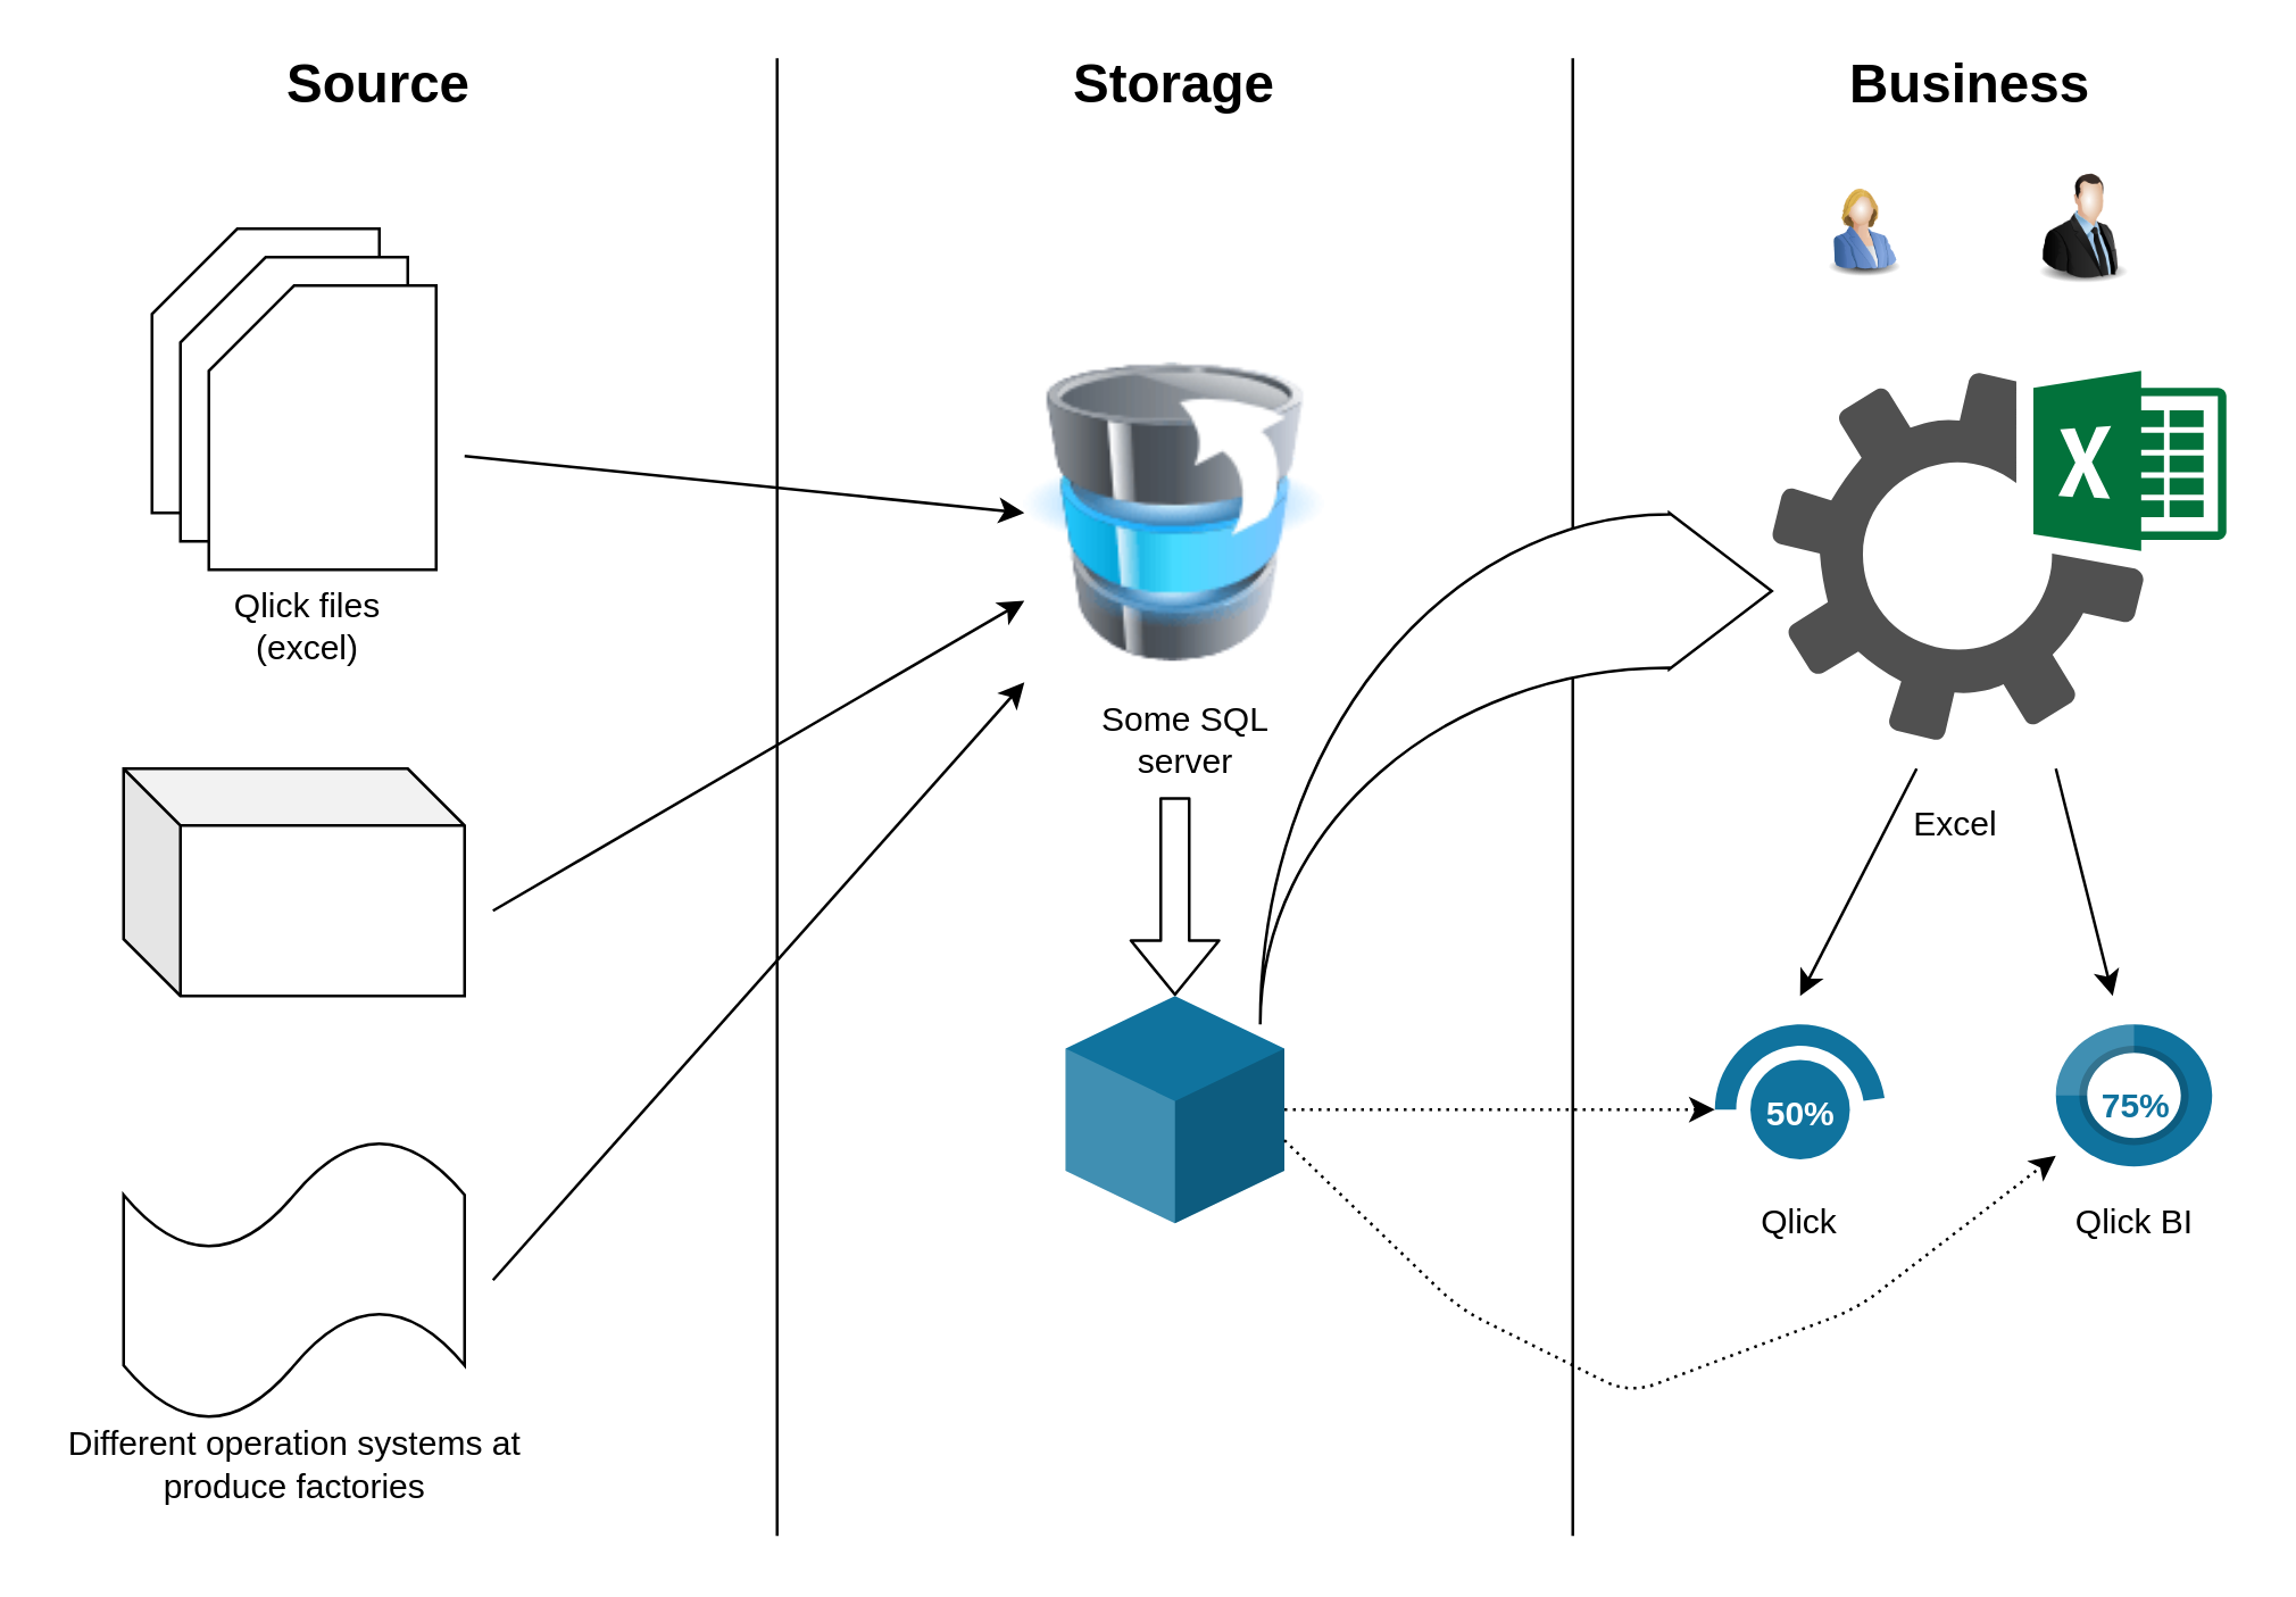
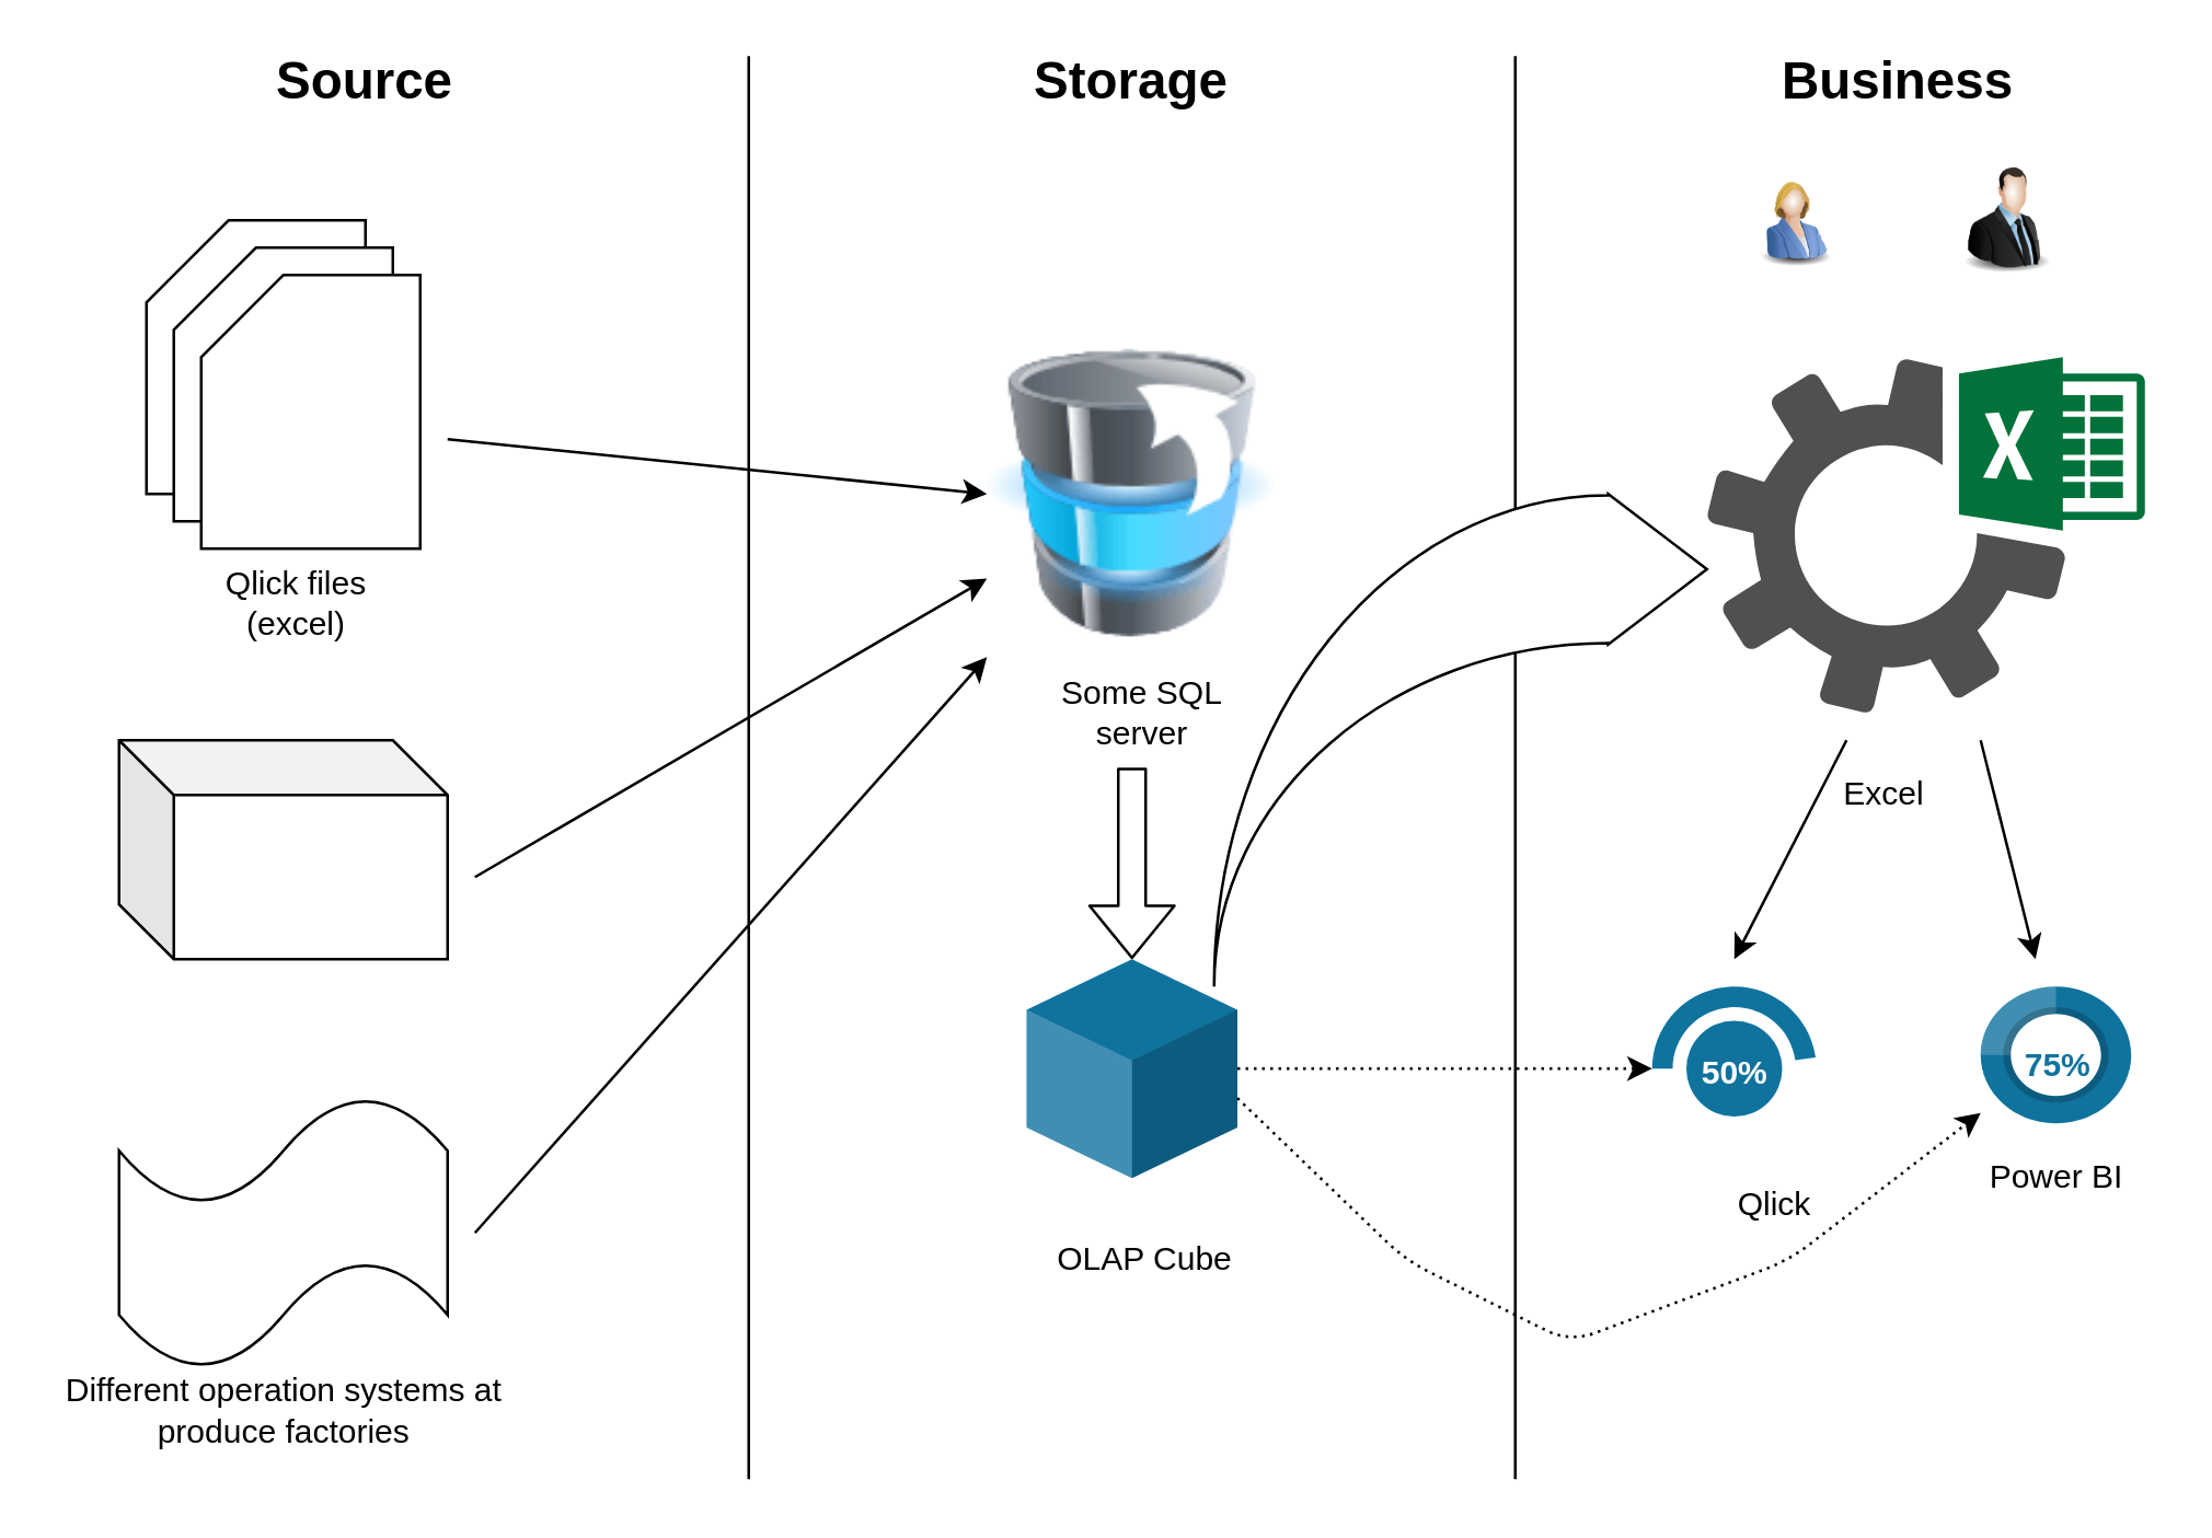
- <mxCell id="25" value="Qlick" style="text;html=1;strokeColor=none;fillColor=none;align=center;verticalAlign=middle;whiteSpace=wrap;rounded=0;" vertex="1" parent="1"><mxGeometry x="598" y="420" width="70" height="20" as="geometry" /></mxCell>
+ <mxCell id="25" value="Qlick" style="text;html=1;strokeColor=none;fillColor=none;align=center;verticalAlign=middle;whiteSpace=wrap;rounded=0;" vertex="1" parent="1"><mxGeometry x="613" y="430" width="70" height="20" as="geometry" /></mxCell>
- <mxCell id="23" value="Qlick BI" style="text;html=1;strokeColor=none;fillColor=none;align=center;verticalAlign=middle;whiteSpace=wrap;rounded=0;" vertex="1" parent="1"><mxGeometry x="715.5" y="420" width="70" height="20" as="geometry" /></mxCell>
+ <mxCell id="23" value="Power BI" style="text;html=1;strokeColor=none;fillColor=none;align=center;verticalAlign=middle;whiteSpace=wrap;rounded=0;" vertex="1" parent="1"><mxGeometry x="715.5" y="420" width="70" height="20" as="geometry" /></mxCell>
+ <mxCell id="15" value="OLAP Cube" style="text;html=1;strokeColor=none;fillColor=none;align=center;verticalAlign=middle;whiteSpace=wrap;rounded=0;" vertex="1" parent="1"><mxGeometry x="383" y="450" width="70" height="20" as="geometry" /></mxCell>
